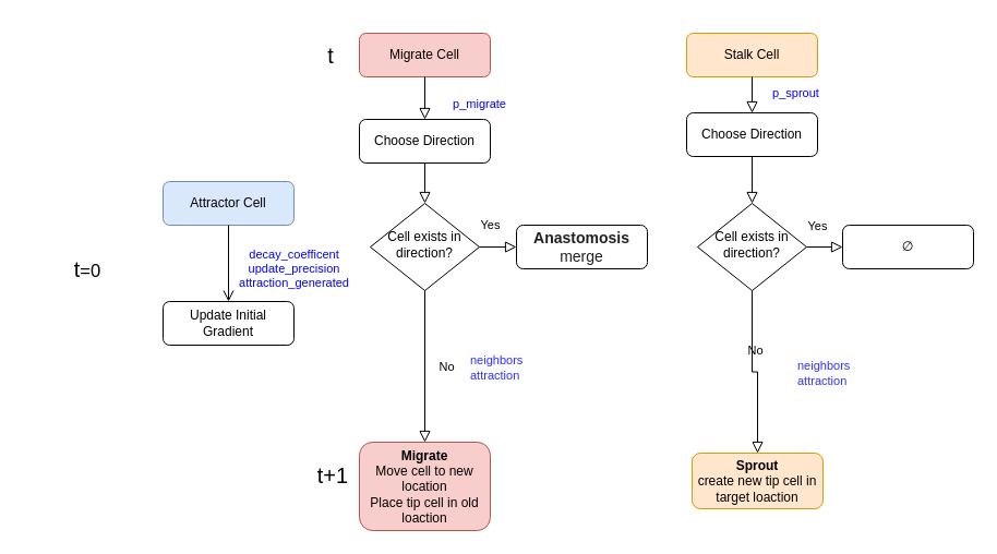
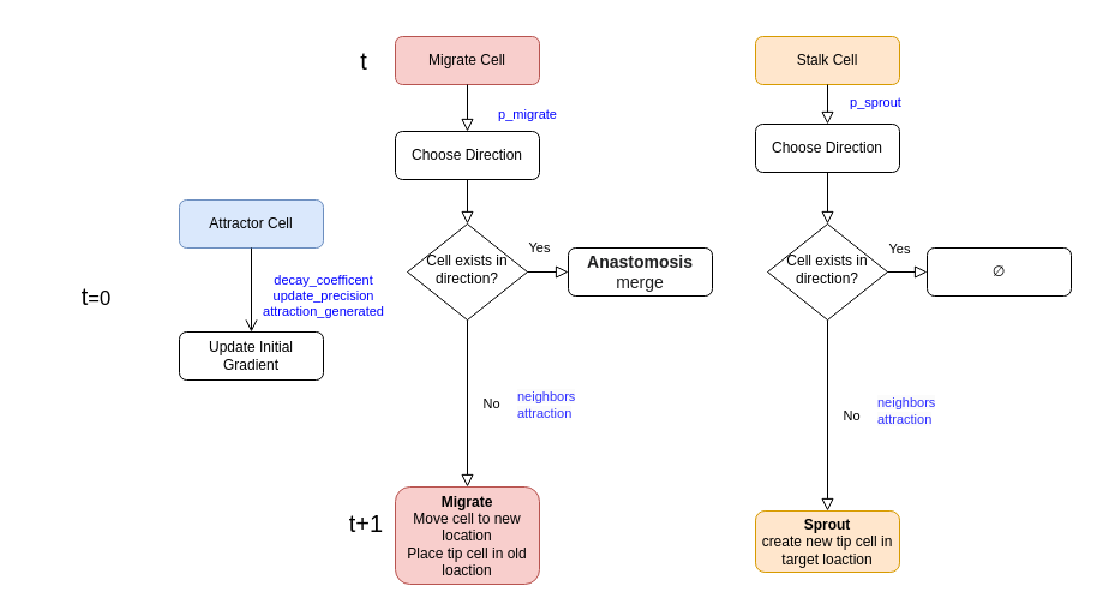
- <mxCell id="20" value="&lt;b&gt;Sprout&lt;/b&gt;&lt;br&gt;create new tip cell in target loaction" style="rounded=1;whiteSpace=wrap;html=1;fontSize=12;glass=0;strokeWidth=1;shadow=0;fillColor=#ffe6cc;strokeColor=#d79b00;" parent="1" vertex="1"><mxGeometry x="634" y="415" width="120" height="51" as="geometry" /></mxCell>
+ <mxCell id="20" value="&lt;b&gt;Sprout&lt;/b&gt;&lt;br&gt;create new tip cell in target loaction" style="rounded=1;whiteSpace=wrap;html=1;fontSize=12;glass=0;strokeWidth=1;shadow=0;fillColor=#ffe6cc;strokeColor=#d79b00;" parent="1" vertex="1"><mxGeometry x="629" y="425" width="120" height="51" as="geometry" /></mxCell>
